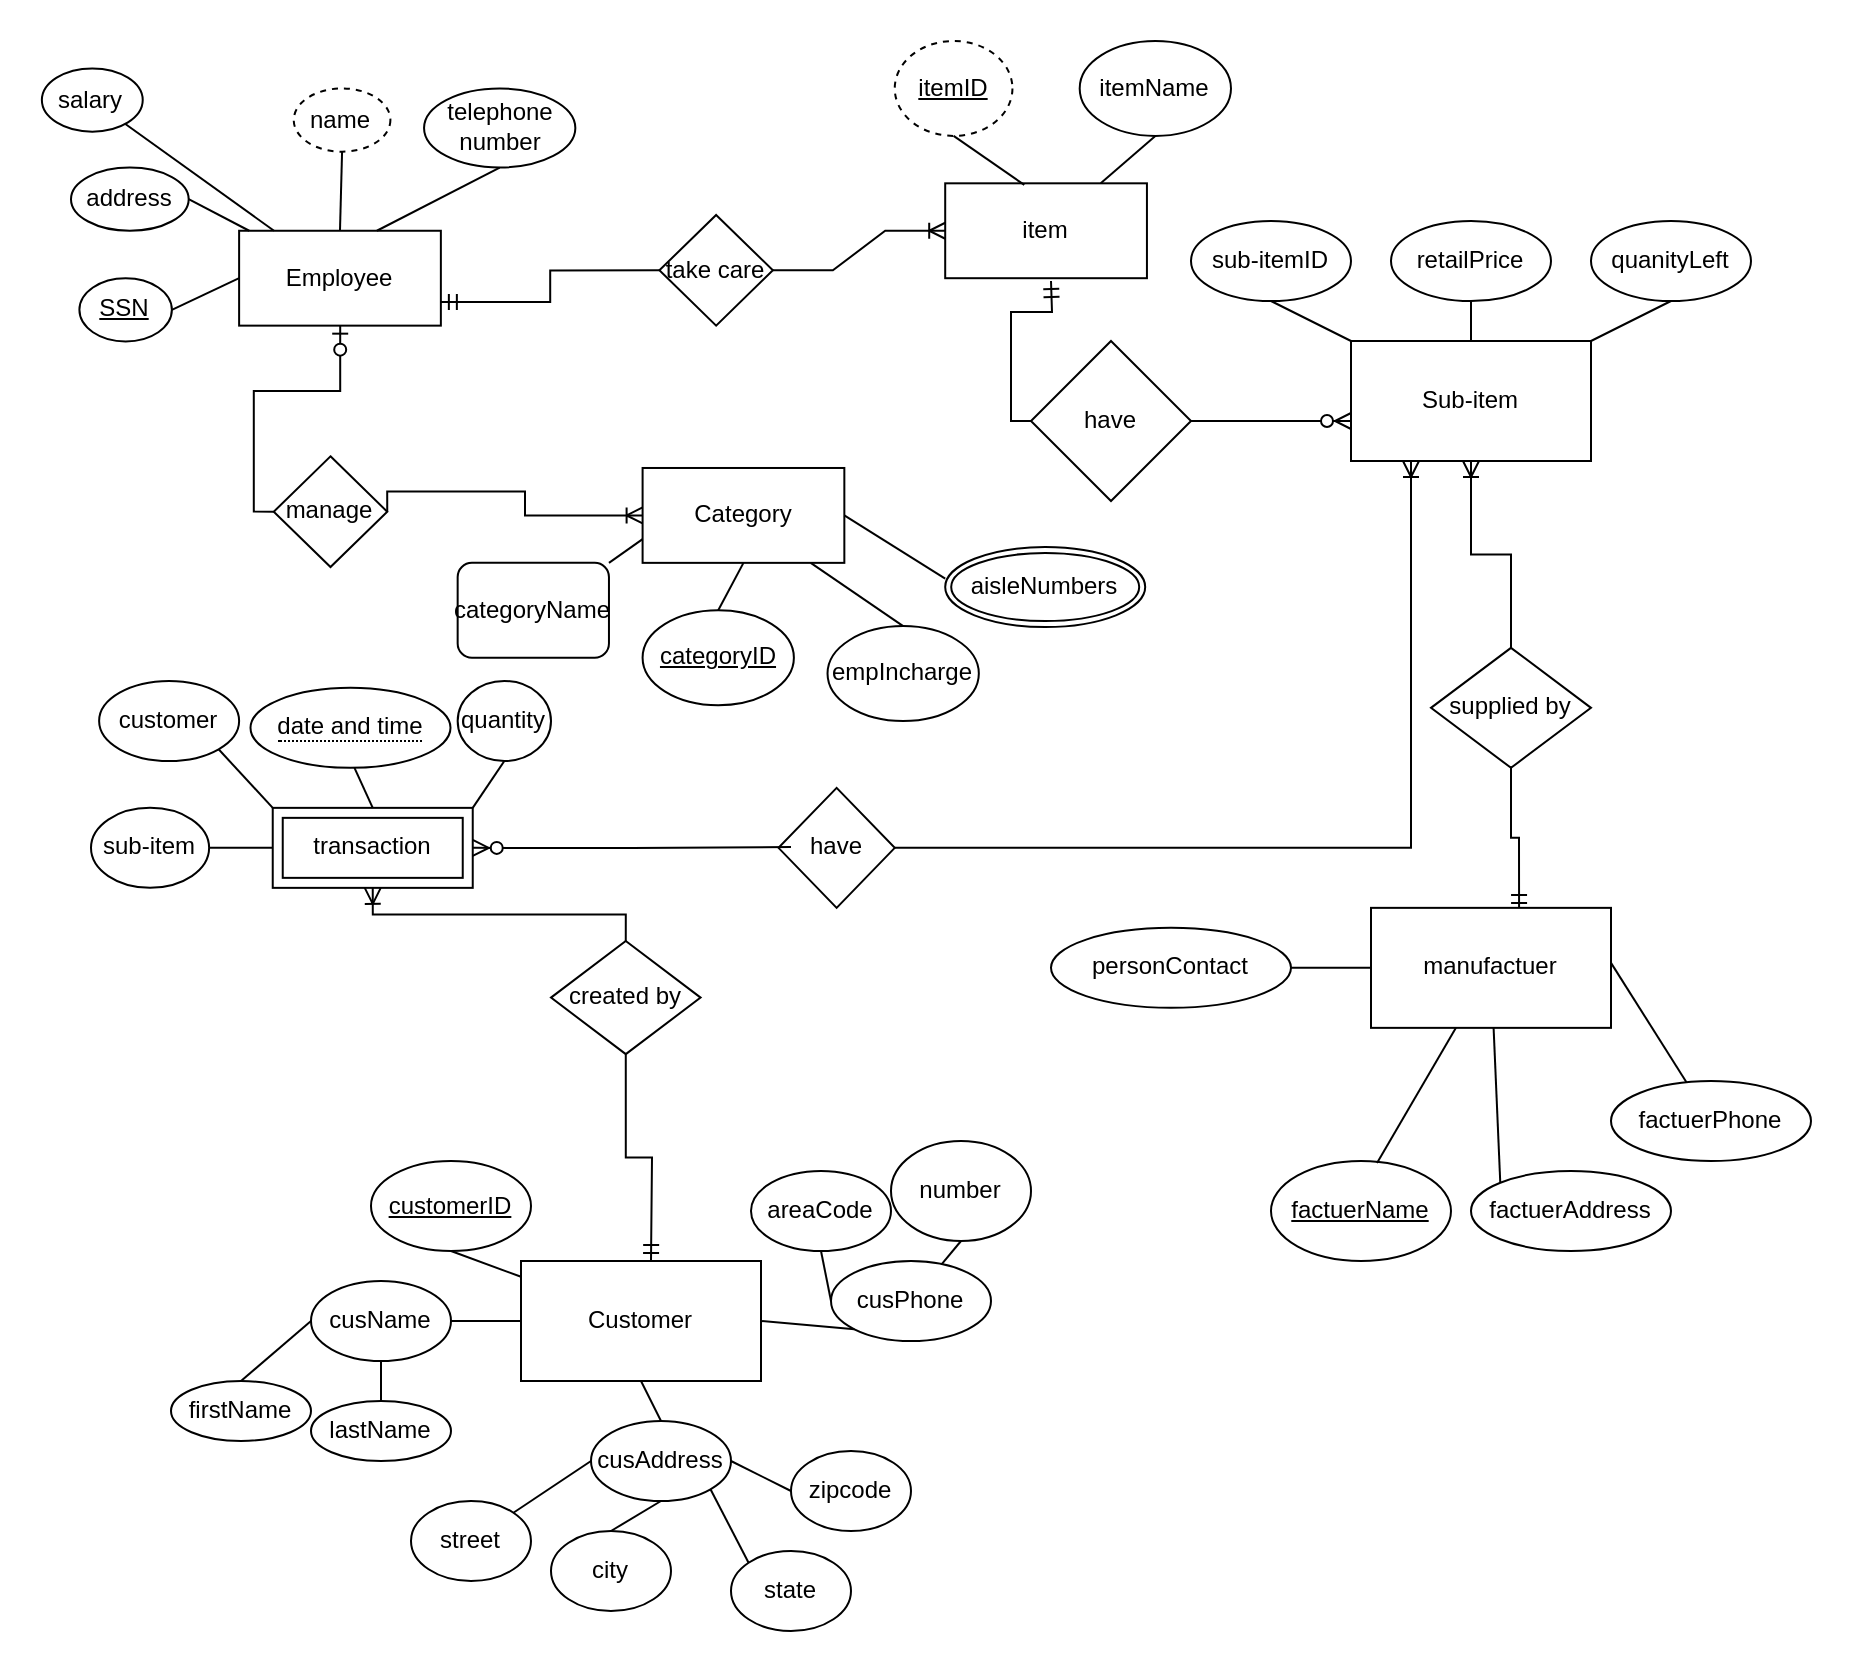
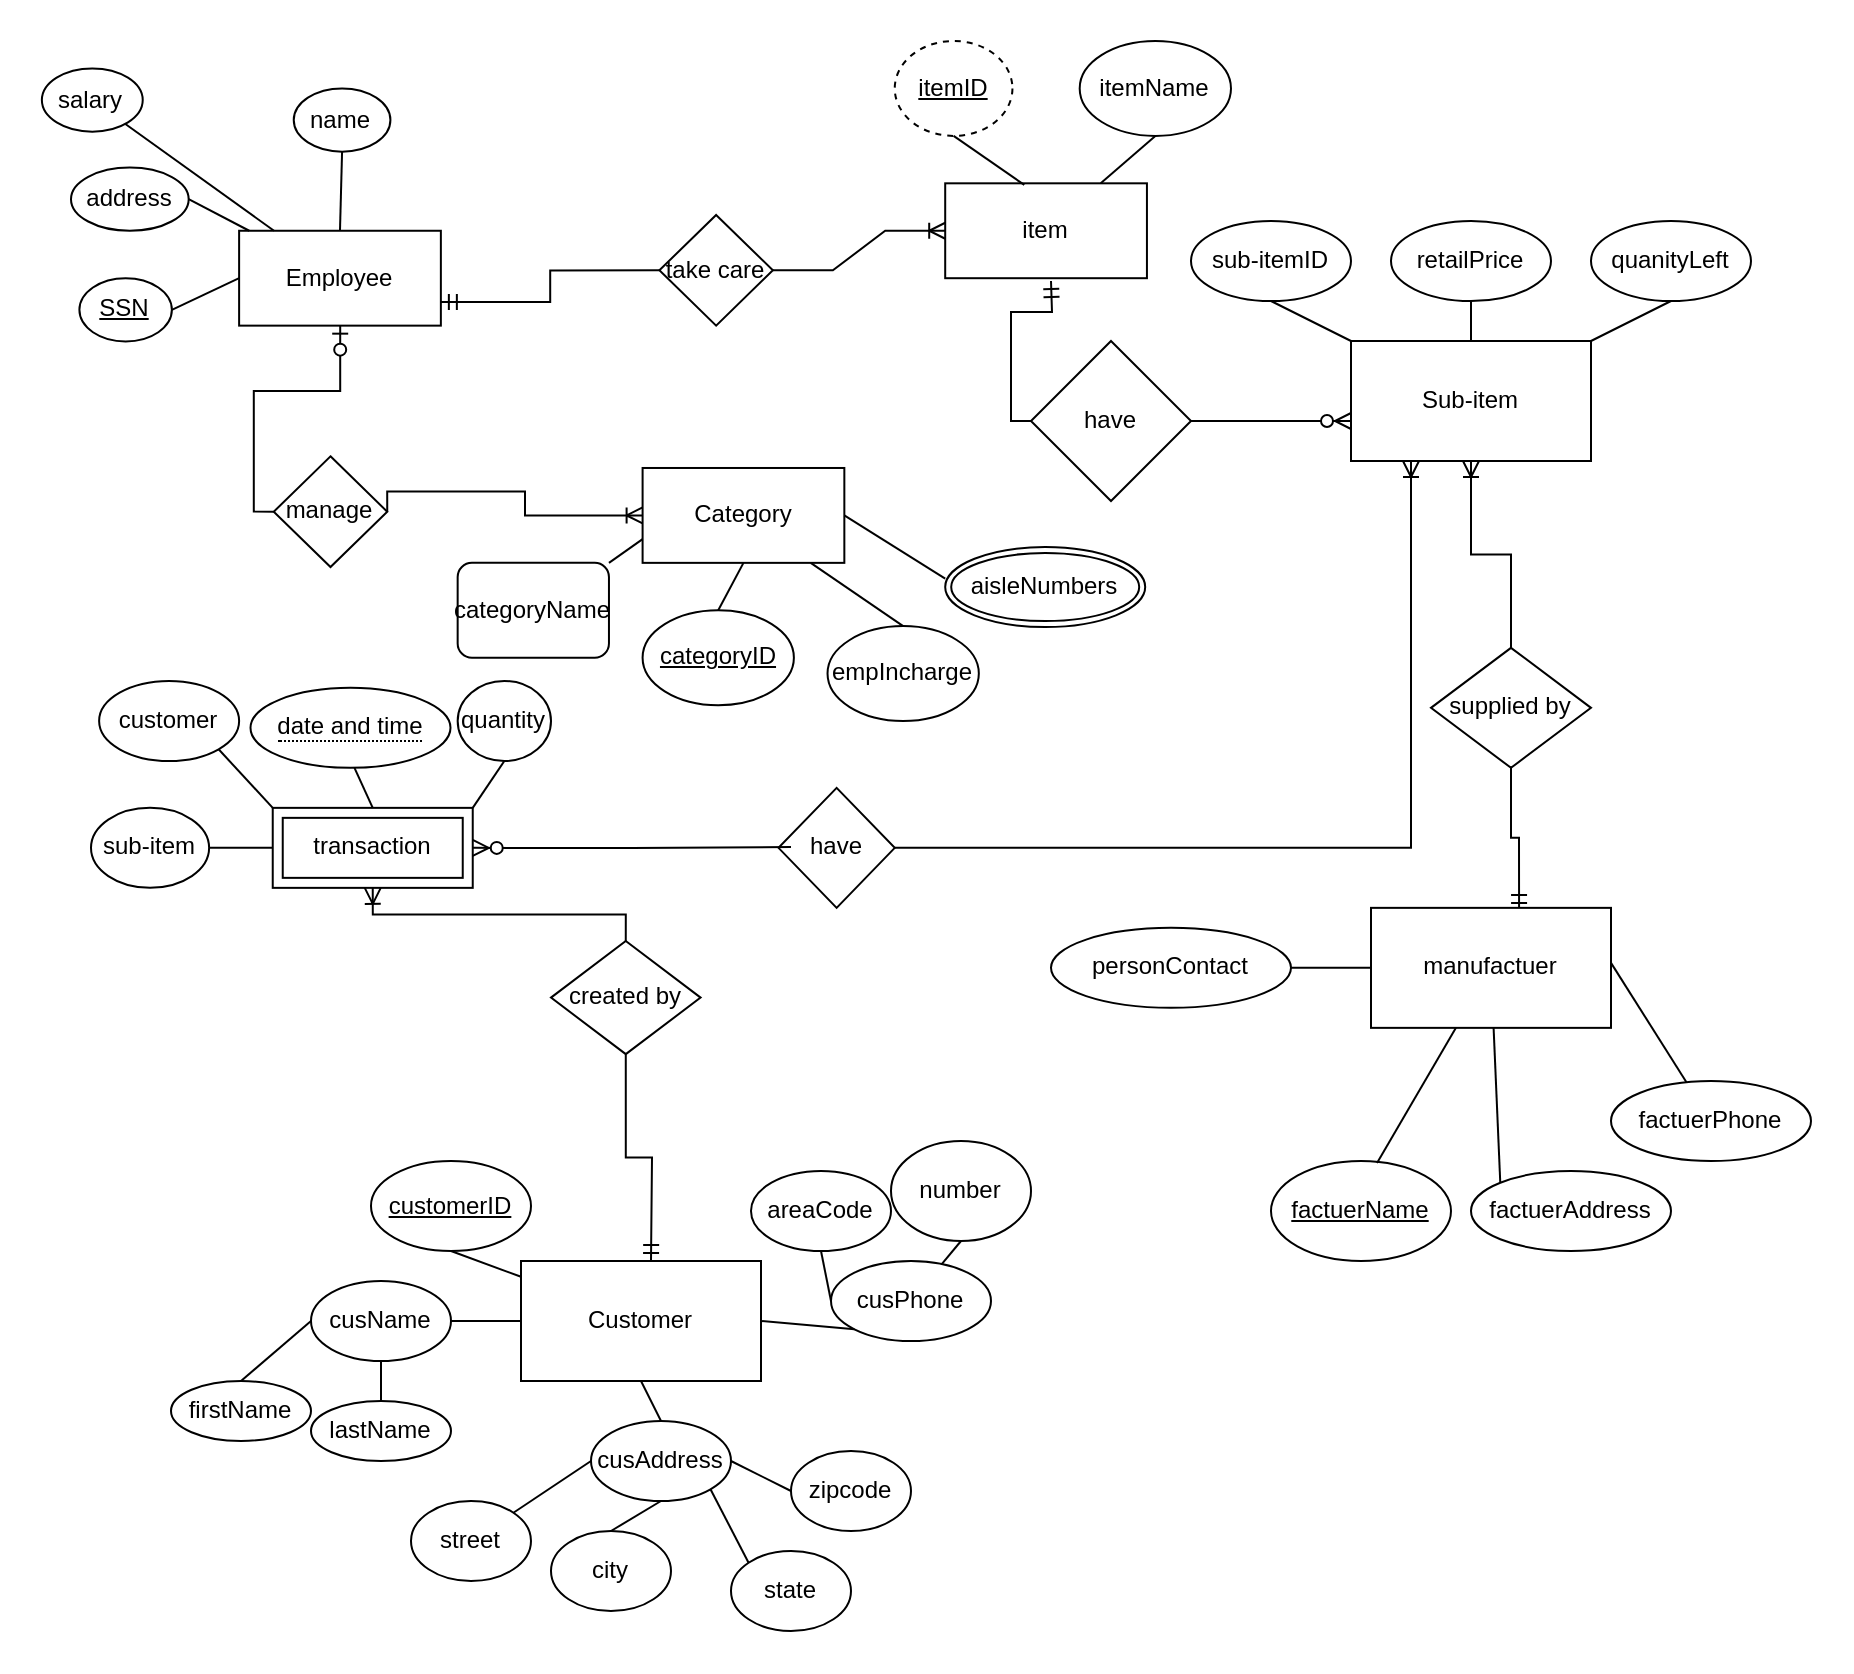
- <mxCell id="39" value="name" style="ellipse;whiteSpace=wrap;html=1;movable=0;resizable=0;rotatable=0;deletable=0;editable=0;locked=1;connectable=0;dashed=1;" parent="1" vertex="1"><mxGeometry x="146.377" y="43.721" width="48.333" height="31.628" as="geometry" /></mxCell>
+ <mxCell id="39" value="name" style="ellipse;whiteSpace=wrap;html=1;movable=0;resizable=0;rotatable=0;deletable=0;editable=0;locked=1;connectable=0;" parent="1" vertex="1"><mxGeometry x="146.377" y="43.721" width="48.333" height="31.628" as="geometry" /></mxCell>
- <mxCell id="40" value="telephone &lt;br&gt;number" style="ellipse;whiteSpace=wrap;html=1;movable=0;resizable=0;rotatable=0;deletable=0;editable=0;locked=1;connectable=0;" parent="1" vertex="1"><mxGeometry x="211.522" y="43.721" width="75.652" height="39.535" as="geometry" /></mxCell>
- <mxCell id="46" value="" style="endArrow=none;html=1;rounded=0;entryX=0.683;entryY=0;entryDx=0;entryDy=0;entryPerimeter=0;exitX=0.5;exitY=1;exitDx=0;exitDy=0;movable=0;resizable=0;rotatable=0;deletable=0;editable=0;locked=1;connectable=0;" parent="1" source="40" target="36" edge="1"><mxGeometry width="50" height="50" relative="1" as="geometry"><mxPoint x="236.739" y="83.256" as="sourcePoint" /><mxPoint x="505.725" y="201.86" as="targetPoint" /></mxGeometry></mxCell>
